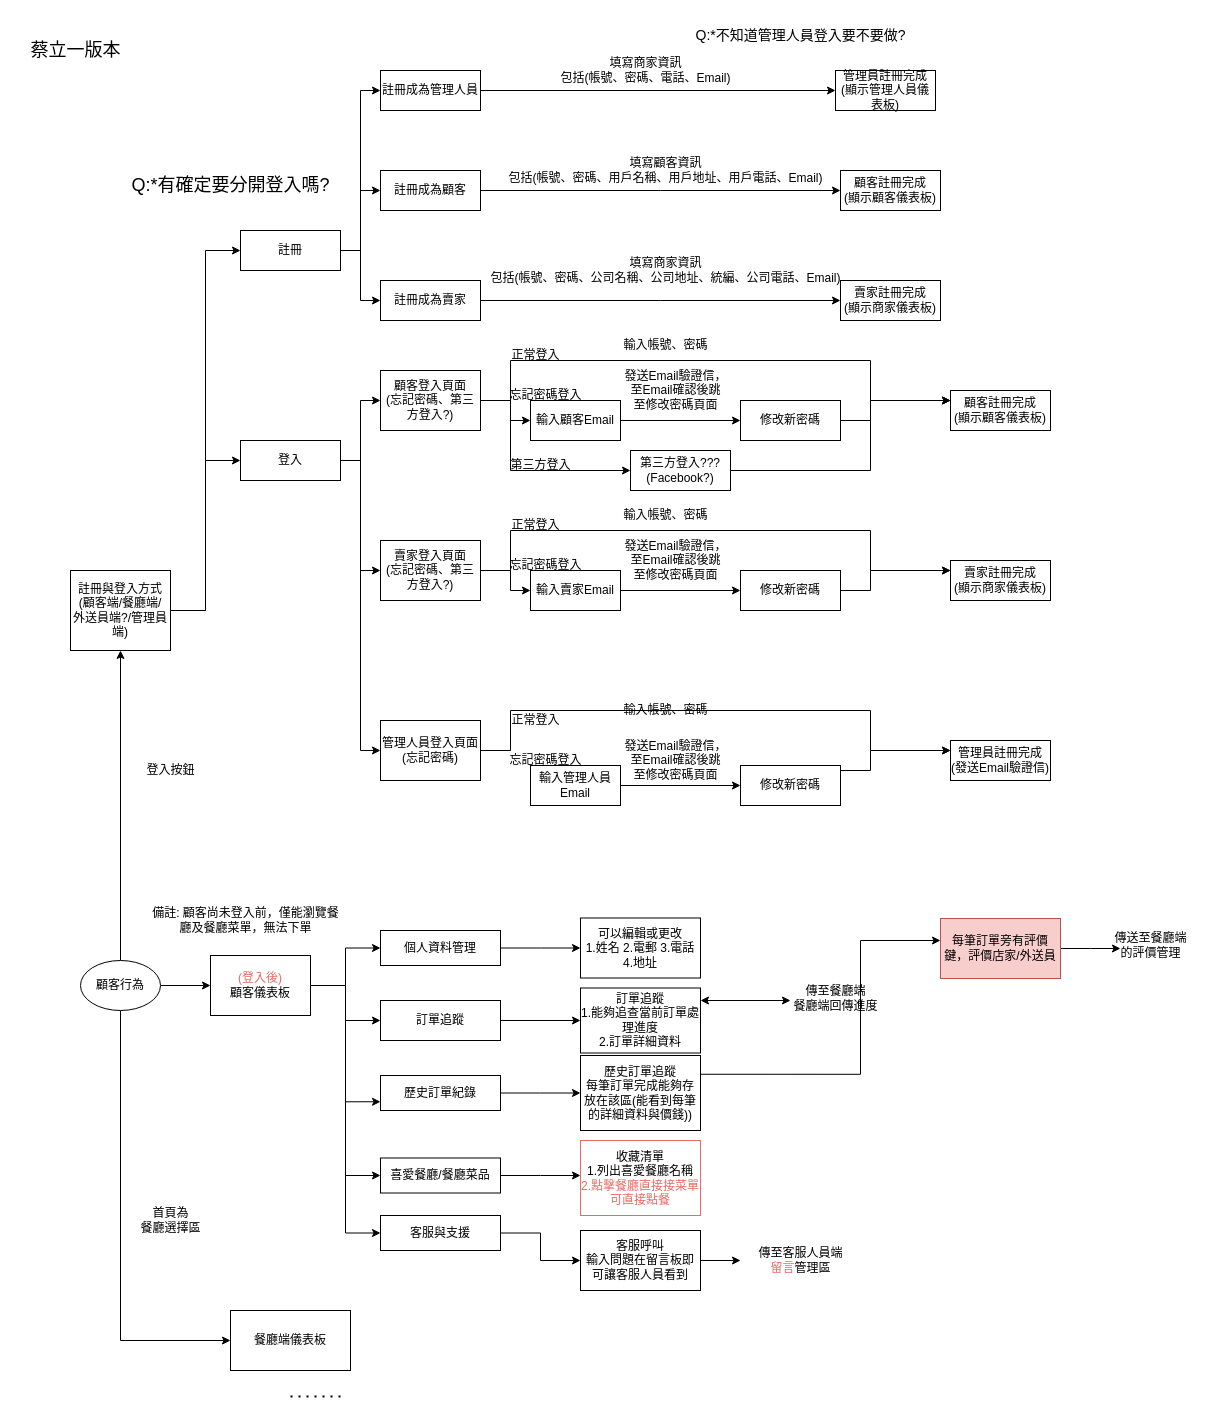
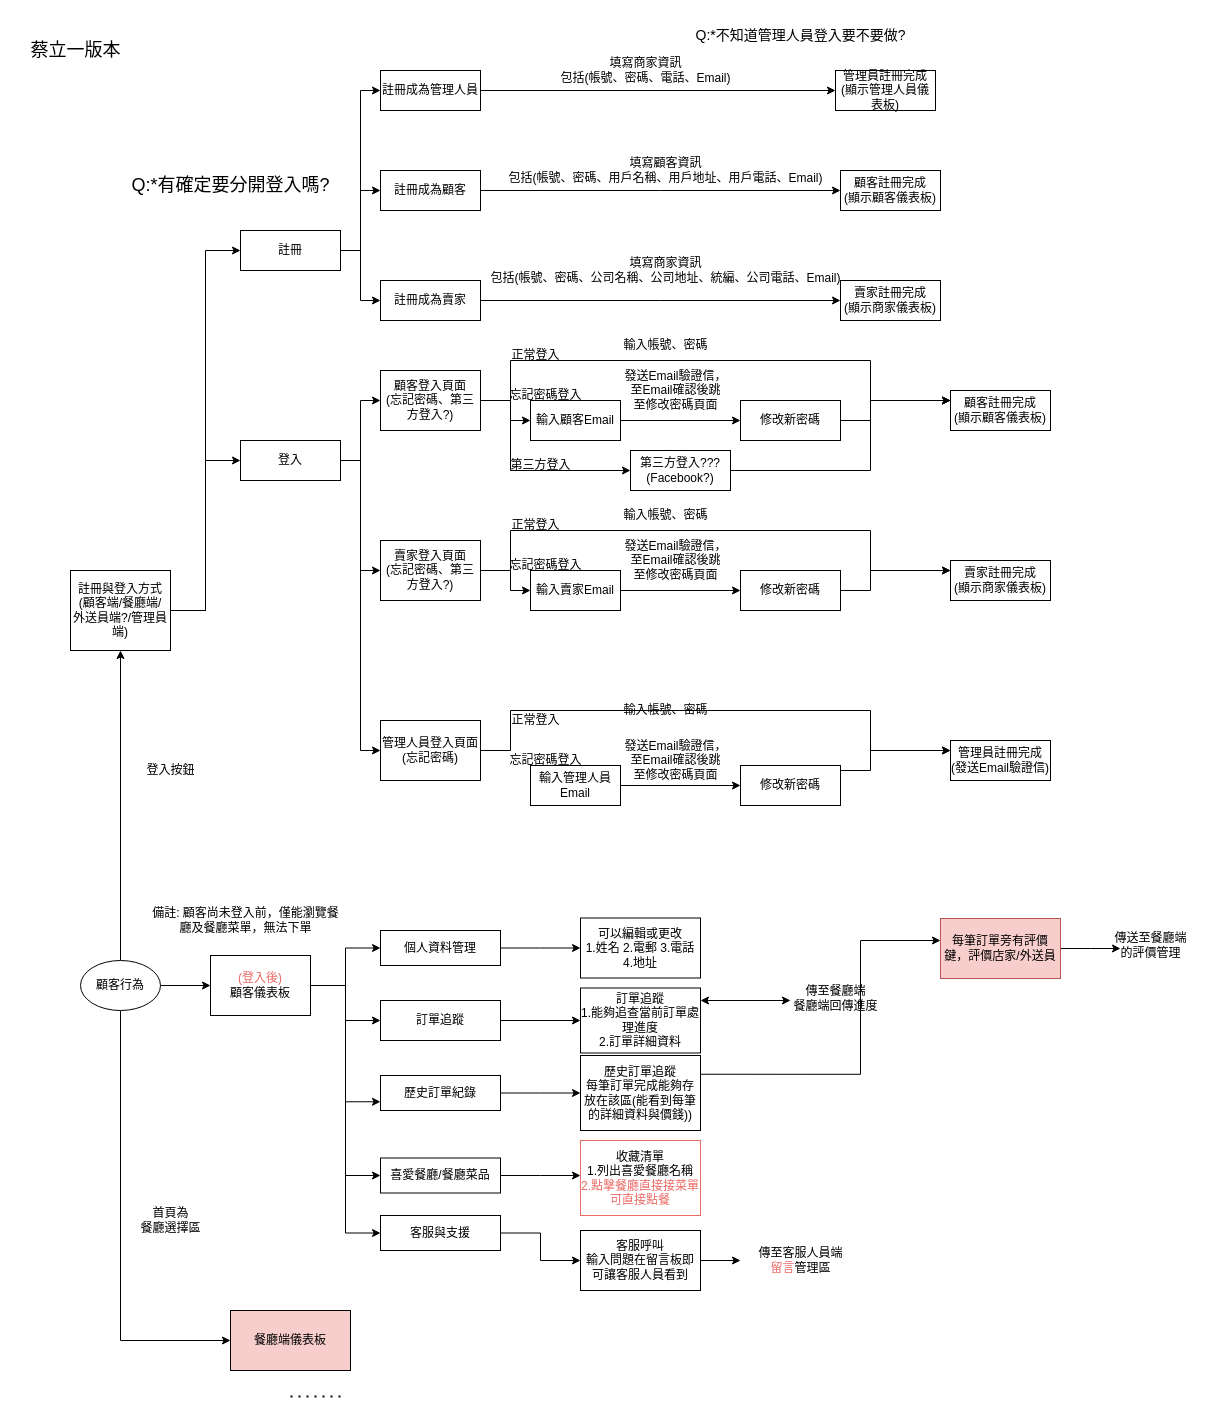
- <mxCell id="83" value="餐廳端儀表板" style="rounded=0;whiteSpace=wrap;html=1;" parent="1" vertex="1"><mxGeometry x="230" y="1310" width="120" height="60" as="geometry" /></mxCell>
+ <mxCell id="83" value="餐廳端儀表板" style="rounded=0;whiteSpace=wrap;html=1;fillColor=#f8cecc;" parent="1" vertex="1"><mxGeometry x="230" y="1310" width="120" height="60" as="geometry" /></mxCell>
